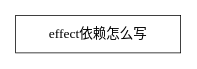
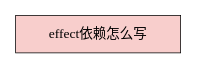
- <mxCell id="2" value="&lt;font style=&quot;font-size: 18px;&quot; face=&quot;Times New Roman&quot;&gt;effect依赖怎么写&lt;/font&gt;" style="rounded=0;whiteSpace=wrap;html=1;" vertex="1" parent="1"><mxGeometry x="20" y="20" width="220" height="50" as="geometry" /></mxCell>
+ <mxCell id="2" value="&lt;font style=&quot;font-size: 18px;&quot; face=&quot;Times New Roman&quot;&gt;effect依赖怎么写&lt;/font&gt;" style="rounded=0;whiteSpace=wrap;html=1;fillColor=#f8cecc;" vertex="1" parent="1"><mxGeometry x="20" y="20" width="220" height="50" as="geometry" /></mxCell>
